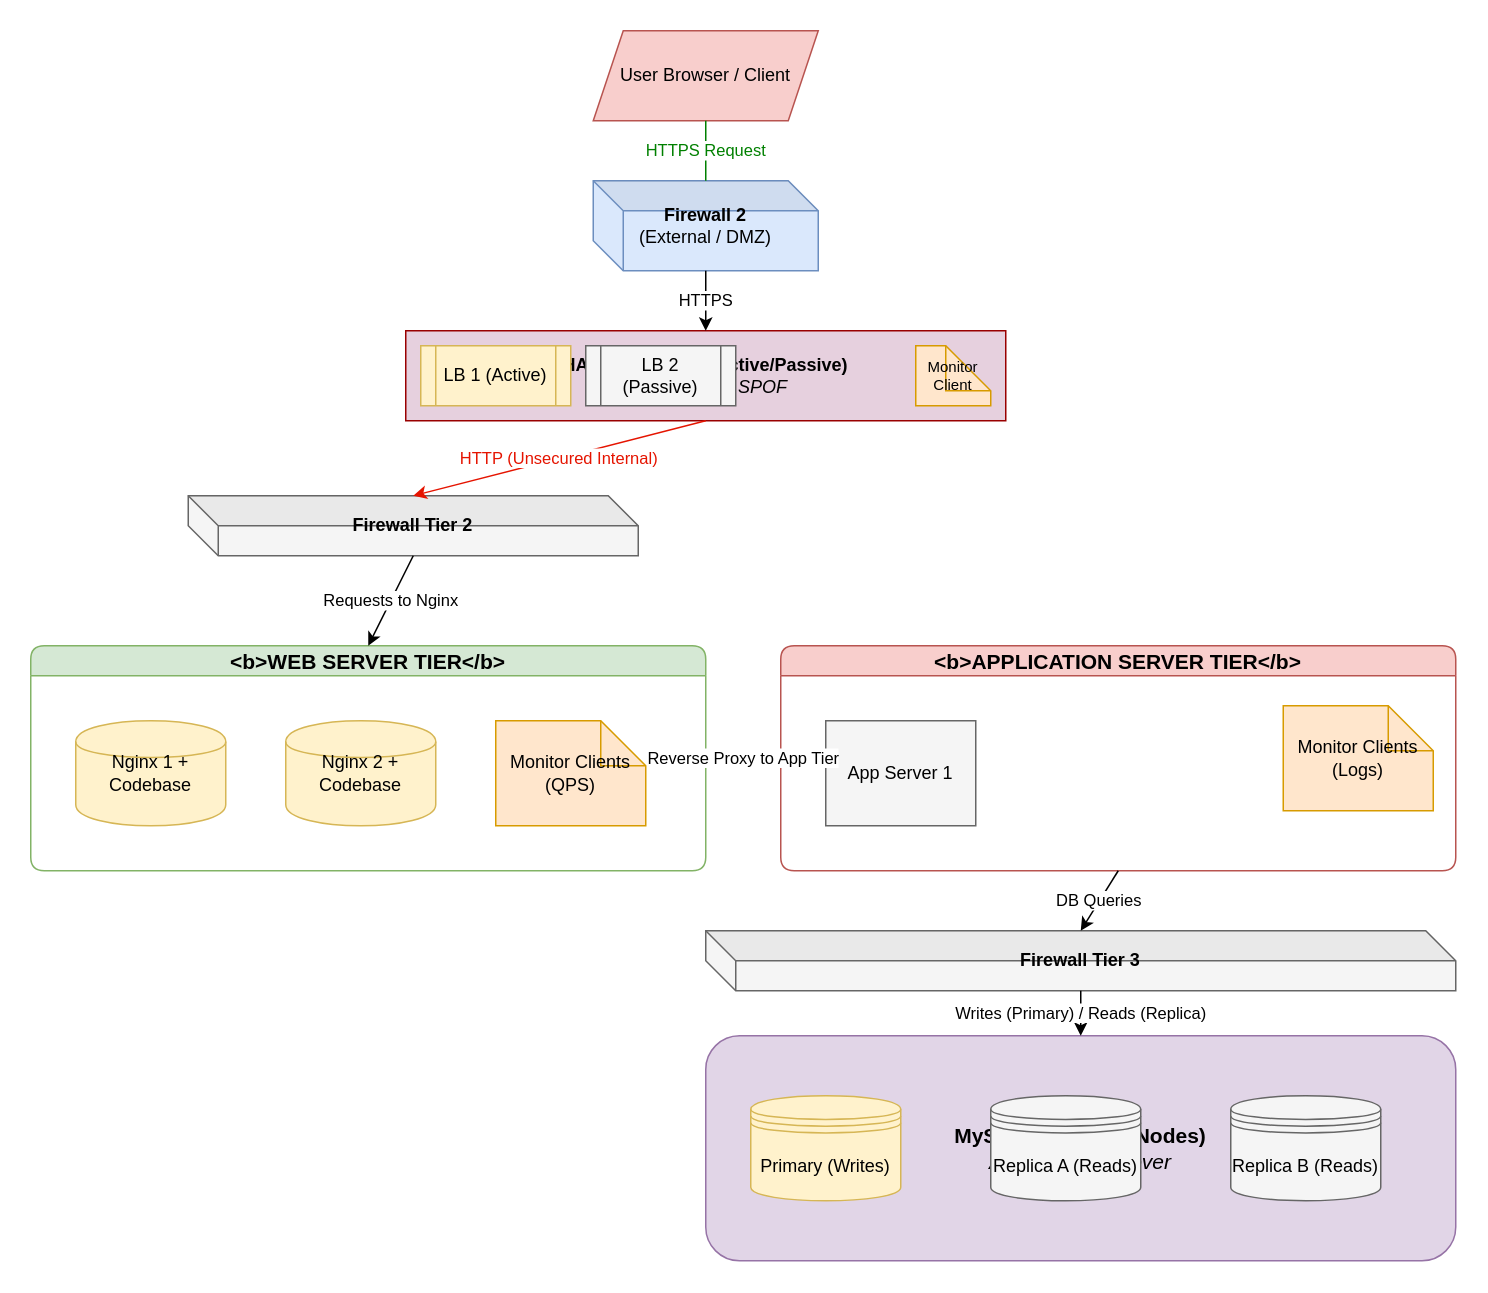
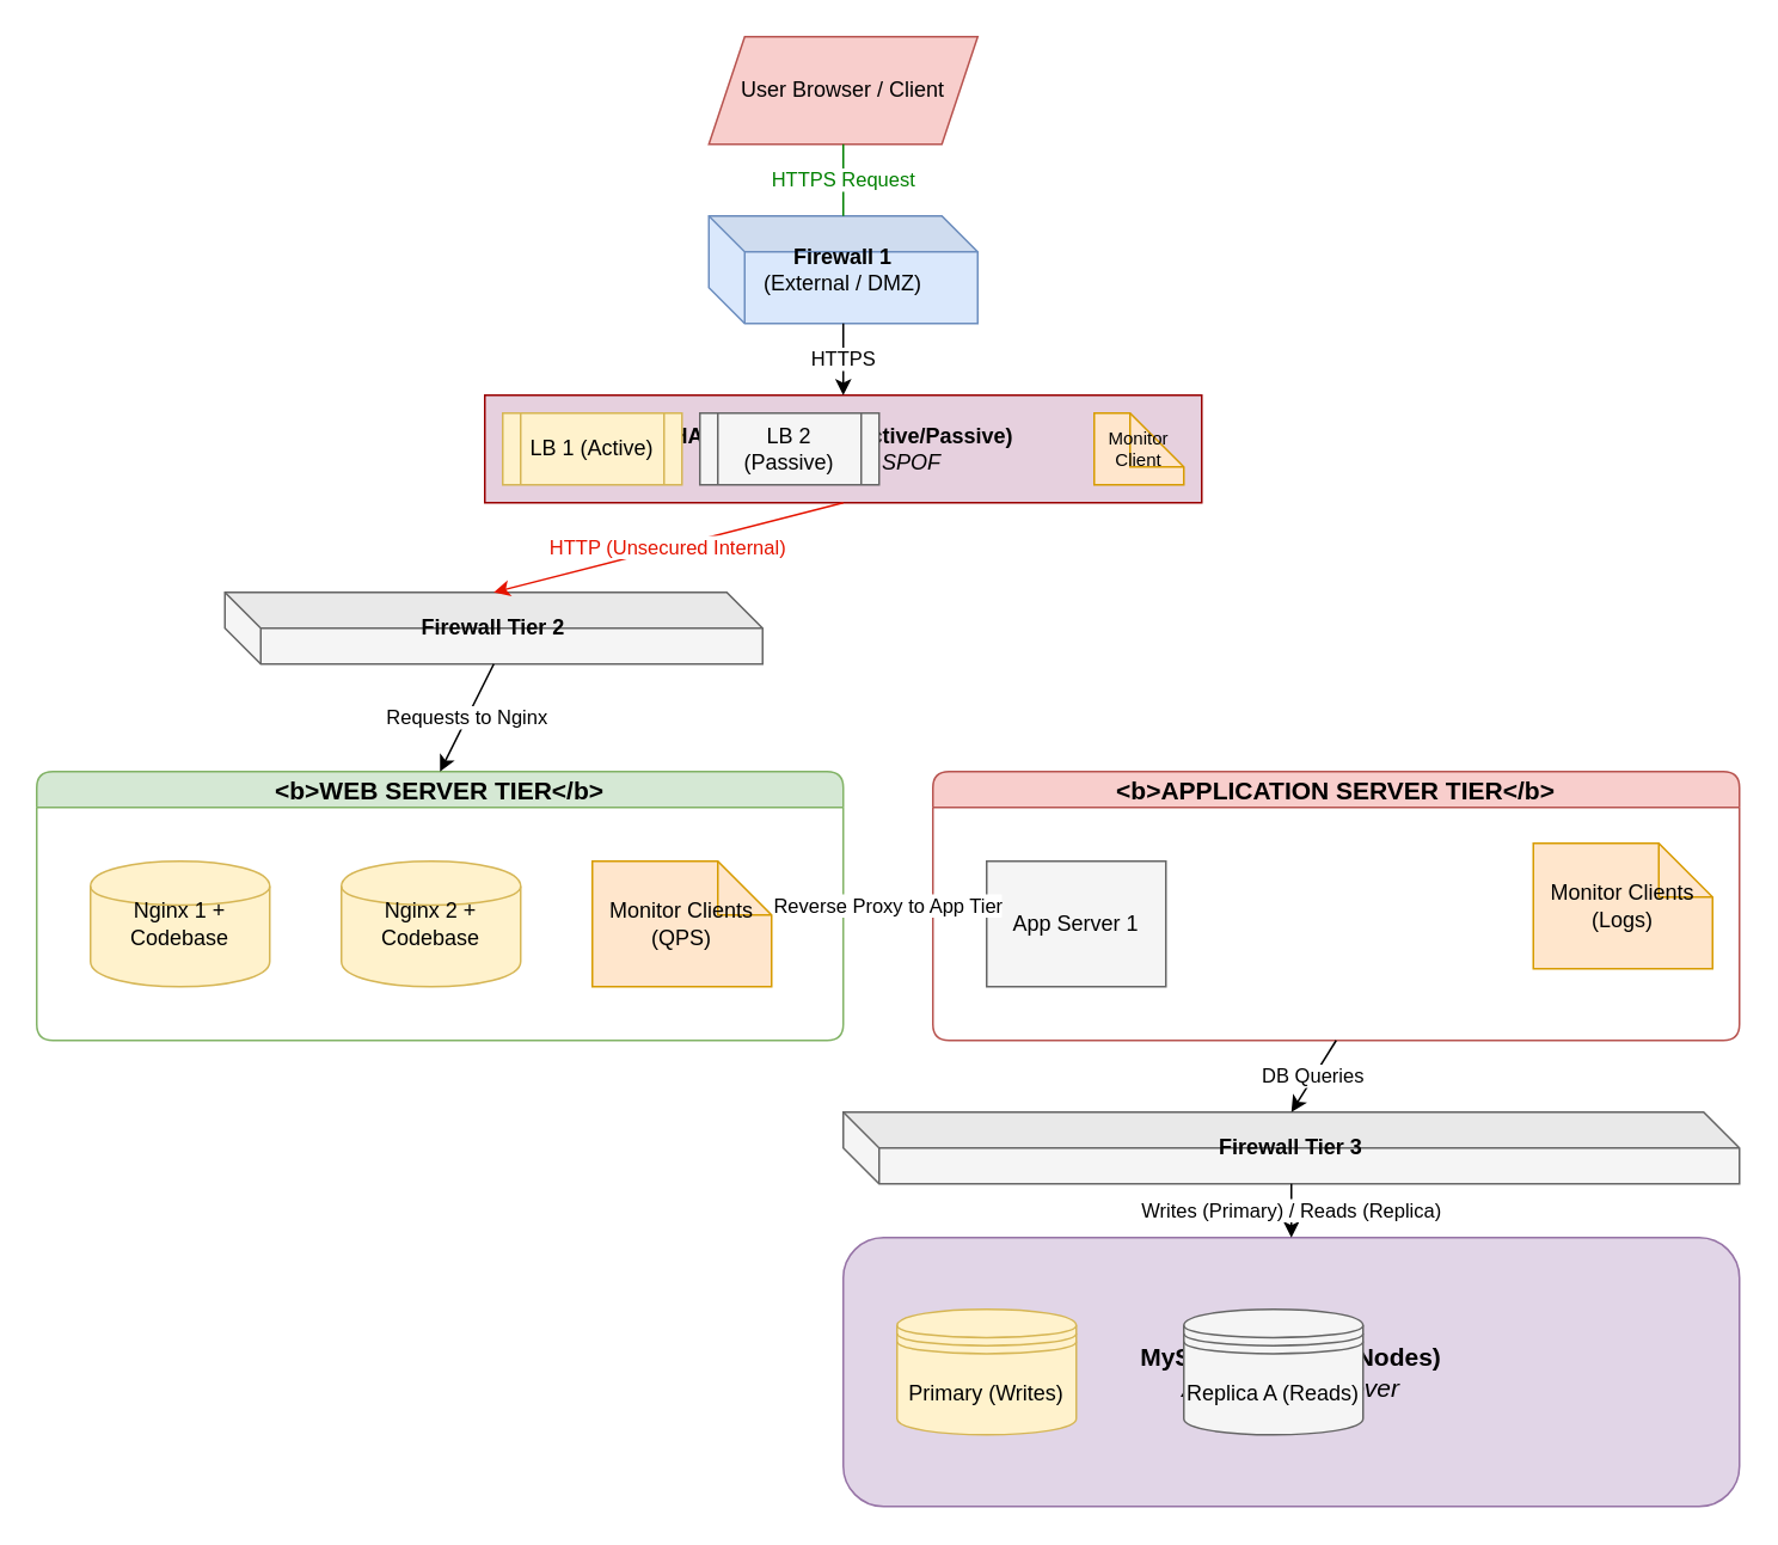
- <mxCell id="3" value="&lt;b&gt;Firewall 2&lt;/b&gt;&lt;br&gt;(External / DMZ)" style="shape=cube;whiteSpace=wrap;html=1;boundedLbl=0;backgroundOutline=1;darkOpacity=0.05;fillColor=#dae8fc;strokeColor=#6c8ebf;" vertex="1" parent="1"><mxGeometry x="395" y="120" width="150" height="60" as="geometry" /></mxCell>
+ <mxCell id="3" value="&lt;b&gt;Firewall 1&lt;/b&gt;&lt;br&gt;(External / DMZ)" style="shape=cube;whiteSpace=wrap;html=1;boundedLbl=0;backgroundOutline=1;darkOpacity=0.05;fillColor=#dae8fc;strokeColor=#6c8ebf;" vertex="1" parent="1"><mxGeometry x="395" y="120" width="150" height="60" as="geometry" /></mxCell>
- <mxCell id="20" value="Replica B (Reads)" style="shape=datastore;whiteSpace=wrap;html=1;fillColor=#f5f5f5;strokeColor=#666666;" vertex="1" parent="17"><mxGeometry x="350" y="40" width="100" height="70" as="geometry" /></mxCell>
